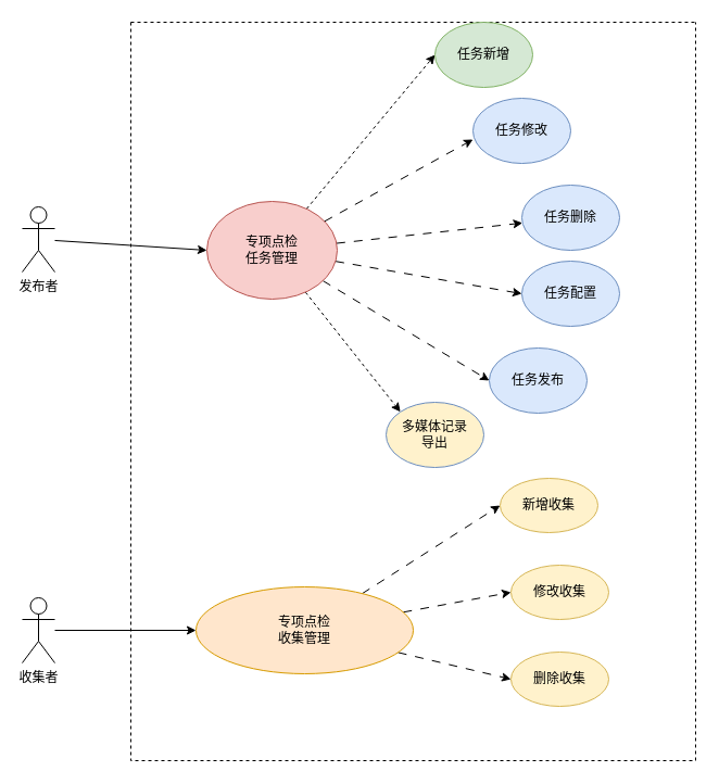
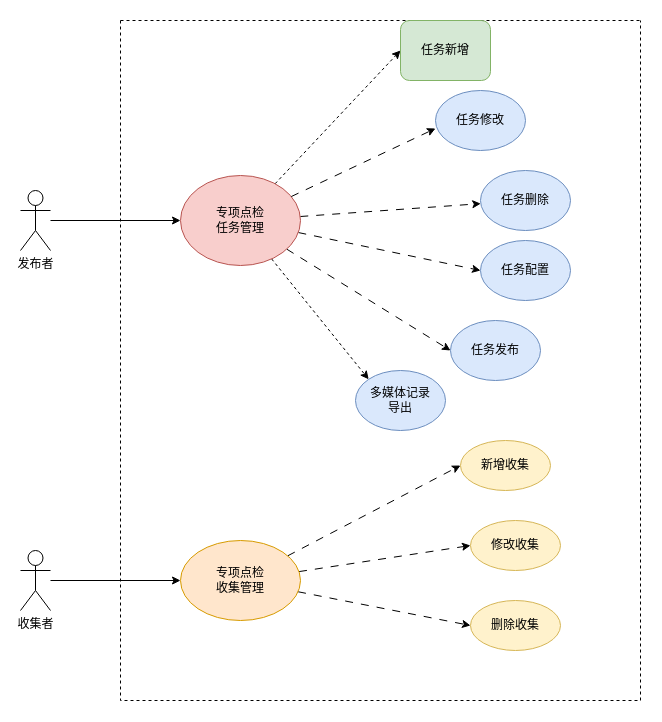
- <mxCell id="15" value="任务新增" style="ellipse;whiteSpace=wrap;html=1;fillColor=#d5e8d4;strokeColor=#82b366;" vertex="1" parent="4"><mxGeometry x="280" width="90" height="60" as="geometry" /></mxCell>
+ <mxCell id="15" value="任务新增" style="whiteSpace=wrap;html=1;fillColor=#d5e8d4;strokeColor=#82b366;rounded=1;" vertex="1" parent="4"><mxGeometry x="280" width="90" height="60" as="geometry" /></mxCell>
- <mxCell id="10" value="专项点检&lt;div&gt;任务管理&lt;/div&gt;" style="ellipse;whiteSpace=wrap;html=1;fillColor=#f8cecc;strokeColor=#b85450;" vertex="1" parent="4"><mxGeometry x="70" y="165" width="120" height="90" as="geometry" /></mxCell>
+ <mxCell id="10" value="专项点检&lt;div&gt;任务管理&lt;/div&gt;" style="ellipse;whiteSpace=wrap;html=1;fillColor=#f8cecc;strokeColor=#b85450;" vertex="1" parent="4"><mxGeometry x="60" y="155" width="120" height="90" as="geometry" /></mxCell>
- <mxCell id="21" value="多媒体记录&lt;div&gt;导出&lt;/div&gt;" style="ellipse;whiteSpace=wrap;html=1;fillColor=#fff2cc;strokeColor=#6c8ebf;" vertex="1" parent="4"><mxGeometry x="235" y="350" width="90" height="60" as="geometry" /></mxCell>
+ <mxCell id="21" value="多媒体记录&lt;div&gt;导出&lt;/div&gt;" style="ellipse;whiteSpace=wrap;html=1;fillColor=#dae8fc;strokeColor=#6c8ebf;" vertex="1" parent="4"><mxGeometry x="235" y="350" width="90" height="60" as="geometry" /></mxCell>
- <mxCell id="14" value="专项点检&lt;div&gt;收集管理&lt;/div&gt;" style="ellipse;whiteSpace=wrap;html=1;fillColor=#ffe6cc;strokeColor=#d79b00;" vertex="1" parent="4"><mxGeometry x="60" y="520" width="200" height="80" as="geometry" /></mxCell>
+ <mxCell id="14" value="专项点检&lt;div&gt;收集管理&lt;/div&gt;" style="ellipse;whiteSpace=wrap;html=1;fillColor=#ffe6cc;strokeColor=#d79b00;" vertex="1" parent="4"><mxGeometry x="60" y="520" width="120" height="80" as="geometry" /></mxCell>
